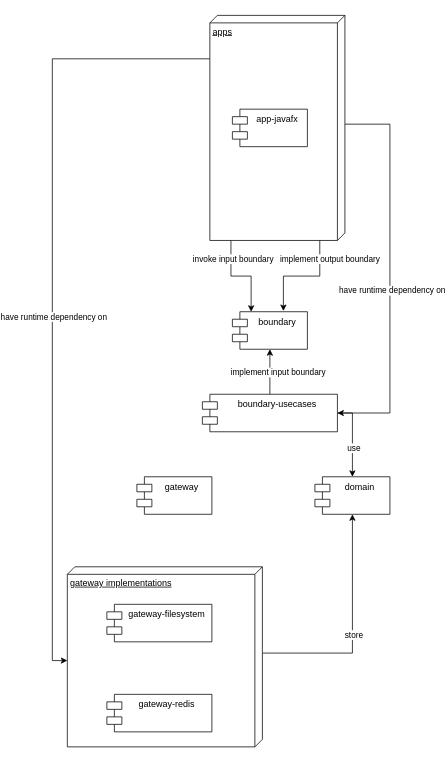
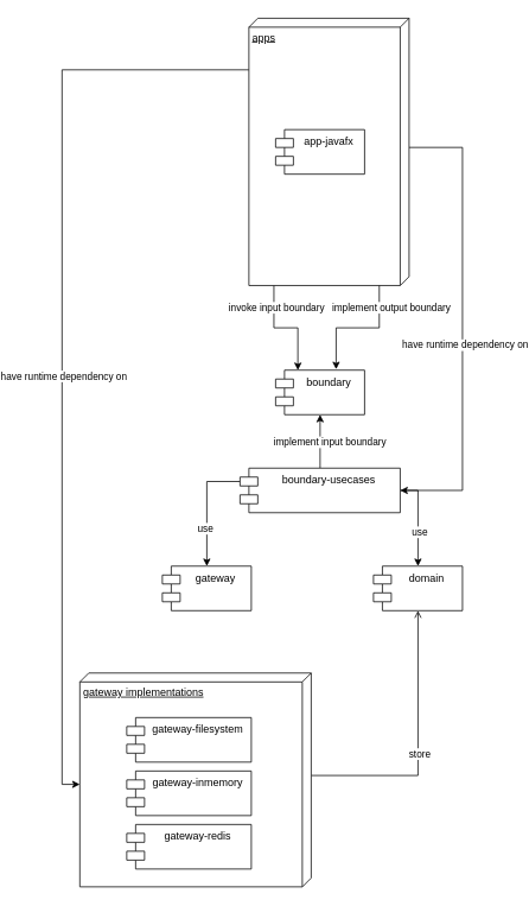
+ <mxCell id="17" style="edgeStyle=orthogonalEdgeStyle;rounded=0;orthogonalLoop=1;jettySize=auto;html=1;exitX=0;exitY=0;exitDx=0;exitDy=15;entryX=0.5;entryY=0;entryDx=0;entryDy=0;exitPerimeter=0;" parent="1" source="27" target="20" edge="1"><mxGeometry relative="1" as="geometry" /></mxCell>
+ <mxCell id="18" value="use" style="edgeLabel;html=1;align=center;verticalAlign=middle;resizable=0;points=[];" parent="17" vertex="1" connectable="0"><mxGeometry x="0.363" y="-2" relative="1" as="geometry"><mxPoint as="offset" /></mxGeometry></mxCell>
- <mxCell id="11" style="edgeStyle=orthogonalEdgeStyle;rounded=0;orthogonalLoop=1;jettySize=auto;html=1;exitX=0;exitY=0;exitDx=115;exitDy=0;exitPerimeter=0;entryX=0.5;entryY=1;entryDx=0;entryDy=0;" parent="1" source="13" target="21" edge="1"><mxGeometry relative="1" as="geometry" /></mxCell>
+ <mxCell id="11" style="edgeStyle=orthogonalEdgeStyle;rounded=0;orthogonalLoop=1;jettySize=auto;html=1;exitX=0;exitY=0;exitDx=115;exitDy=0;exitPerimeter=0;entryX=0.5;entryY=1;entryDx=0;entryDy=0;endArrow=open;" parent="1" source="13" target="21" edge="1"><mxGeometry relative="1" as="geometry" /></mxCell>
+ <mxCell id="22" value="gateway-inmemory" style="shape=module;align=left;spacingLeft=20;align=center;verticalAlign=top;" parent="1" vertex="1"><mxGeometry x="72.71" y="865" width="140" height="50" as="geometry" /></mxCell>
